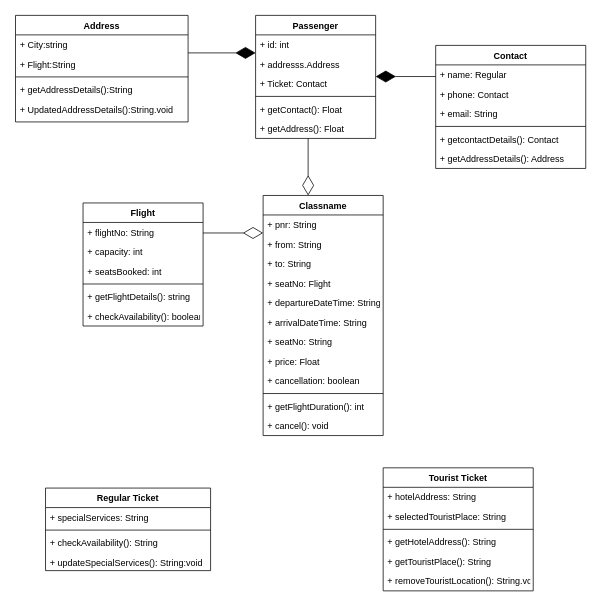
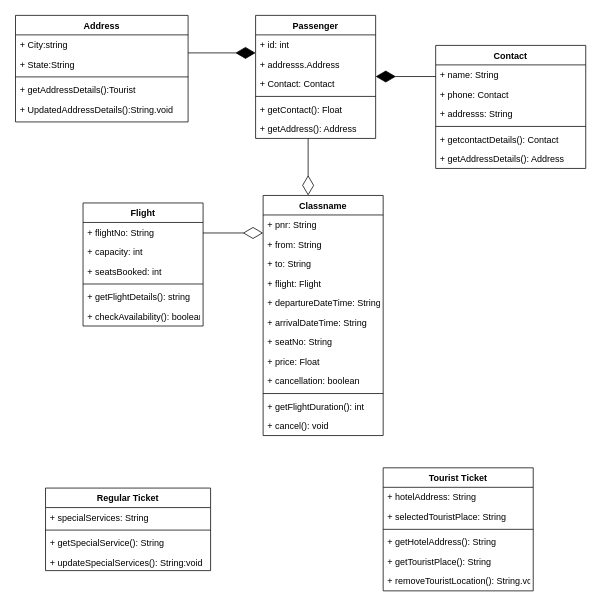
- <mxCell id="4" value="+ Flight:String" style="text;strokeColor=none;fillColor=none;align=left;verticalAlign=top;spacingLeft=4;spacingRight=4;overflow=hidden;rotatable=0;points=[[0,0.5],[1,0.5]];portConstraint=eastwest;" vertex="1" parent="2"><mxGeometry y="52" width="230" height="26" as="geometry" /></mxCell>
+ <mxCell id="4" value="+ State:String" style="text;strokeColor=none;fillColor=none;align=left;verticalAlign=top;spacingLeft=4;spacingRight=4;overflow=hidden;rotatable=0;points=[[0,0.5],[1,0.5]];portConstraint=eastwest;" vertex="1" parent="2"><mxGeometry y="52" width="230" height="26" as="geometry" /></mxCell>
- <mxCell id="17" value="+ name: Regular" style="text;strokeColor=none;fillColor=none;align=left;verticalAlign=top;spacingLeft=4;spacingRight=4;overflow=hidden;rotatable=0;points=[[0,0.5],[1,0.5]];portConstraint=eastwest;" vertex="1" parent="16"><mxGeometry y="26" width="200" height="26" as="geometry" /></mxCell>
+ <mxCell id="17" value="+ name: String" style="text;strokeColor=none;fillColor=none;align=left;verticalAlign=top;spacingLeft=4;spacingRight=4;overflow=hidden;rotatable=0;points=[[0,0.5],[1,0.5]];portConstraint=eastwest;" vertex="1" parent="16"><mxGeometry y="26" width="200" height="26" as="geometry" /></mxCell>
- <mxCell id="12" value="+ Ticket: Contact" style="text;strokeColor=none;fillColor=none;align=left;verticalAlign=top;spacingLeft=4;spacingRight=4;overflow=hidden;rotatable=0;points=[[0,0.5],[1,0.5]];portConstraint=eastwest;" vertex="1" parent="9"><mxGeometry y="78" width="160" height="26" as="geometry" /></mxCell>
+ <mxCell id="12" value="+ Contact: Contact" style="text;strokeColor=none;fillColor=none;align=left;verticalAlign=top;spacingLeft=4;spacingRight=4;overflow=hidden;rotatable=0;points=[[0,0.5],[1,0.5]];portConstraint=eastwest;" vertex="1" parent="9"><mxGeometry y="78" width="160" height="26" as="geometry" /></mxCell>
- <mxCell id="6" value="+ getAddressDetails():String" style="text;strokeColor=none;fillColor=none;align=left;verticalAlign=top;spacingLeft=4;spacingRight=4;overflow=hidden;rotatable=0;points=[[0,0.5],[1,0.5]];portConstraint=eastwest;" vertex="1" parent="2"><mxGeometry y="86" width="230" height="26" as="geometry" /></mxCell>
+ <mxCell id="6" value="+ getAddressDetails():Tourist" style="text;strokeColor=none;fillColor=none;align=left;verticalAlign=top;spacingLeft=4;spacingRight=4;overflow=hidden;rotatable=0;points=[[0,0.5],[1,0.5]];portConstraint=eastwest;" vertex="1" parent="2"><mxGeometry y="86" width="230" height="26" as="geometry" /></mxCell>
- <mxCell id="19" value="+ email: String" style="text;strokeColor=none;fillColor=none;align=left;verticalAlign=top;spacingLeft=4;spacingRight=4;overflow=hidden;rotatable=0;points=[[0,0.5],[1,0.5]];portConstraint=eastwest;" vertex="1" parent="16"><mxGeometry y="78" width="200" height="26" as="geometry" /></mxCell>
+ <mxCell id="19" value="+ addresss: String" style="text;strokeColor=none;fillColor=none;align=left;verticalAlign=top;spacingLeft=4;spacingRight=4;overflow=hidden;rotatable=0;points=[[0,0.5],[1,0.5]];portConstraint=eastwest;" vertex="1" parent="16"><mxGeometry y="78" width="200" height="26" as="geometry" /></mxCell>
- <mxCell id="15" value="+ getAddress(): Float" style="text;strokeColor=none;fillColor=none;align=left;verticalAlign=top;spacingLeft=4;spacingRight=4;overflow=hidden;rotatable=0;points=[[0,0.5],[1,0.5]];portConstraint=eastwest;" vertex="1" parent="9"><mxGeometry y="138" width="160" height="26" as="geometry" /></mxCell>
+ <mxCell id="15" value="+ getAddress(): Address" style="text;strokeColor=none;fillColor=none;align=left;verticalAlign=top;spacingLeft=4;spacingRight=4;overflow=hidden;rotatable=0;points=[[0,0.5],[1,0.5]];portConstraint=eastwest;" vertex="1" parent="9"><mxGeometry y="138" width="160" height="26" as="geometry" /></mxCell>
- <mxCell id="29" value="+ seatNo: Flight" style="text;strokeColor=none;fillColor=none;align=left;verticalAlign=top;spacingLeft=4;spacingRight=4;overflow=hidden;rotatable=0;points=[[0,0.5],[1,0.5]];portConstraint=eastwest;" vertex="1" parent="25"><mxGeometry y="104" width="160" height="26" as="geometry" /></mxCell>
+ <mxCell id="29" value="+ flight: Flight" style="text;strokeColor=none;fillColor=none;align=left;verticalAlign=top;spacingLeft=4;spacingRight=4;overflow=hidden;rotatable=0;points=[[0,0.5],[1,0.5]];portConstraint=eastwest;" vertex="1" parent="25"><mxGeometry y="104" width="160" height="26" as="geometry" /></mxCell>
- <mxCell id="49" value="+ checkAvailability(): String" style="text;strokeColor=none;fillColor=none;align=left;verticalAlign=top;spacingLeft=4;spacingRight=4;overflow=hidden;rotatable=0;points=[[0,0.5],[1,0.5]];portConstraint=eastwest;" vertex="1" parent="46"><mxGeometry y="60" width="220" height="26" as="geometry" /></mxCell>
+ <mxCell id="49" value="+ getSpecialService(): String" style="text;strokeColor=none;fillColor=none;align=left;verticalAlign=top;spacingLeft=4;spacingRight=4;overflow=hidden;rotatable=0;points=[[0,0.5],[1,0.5]];portConstraint=eastwest;" vertex="1" parent="46"><mxGeometry y="60" width="220" height="26" as="geometry" /></mxCell>
